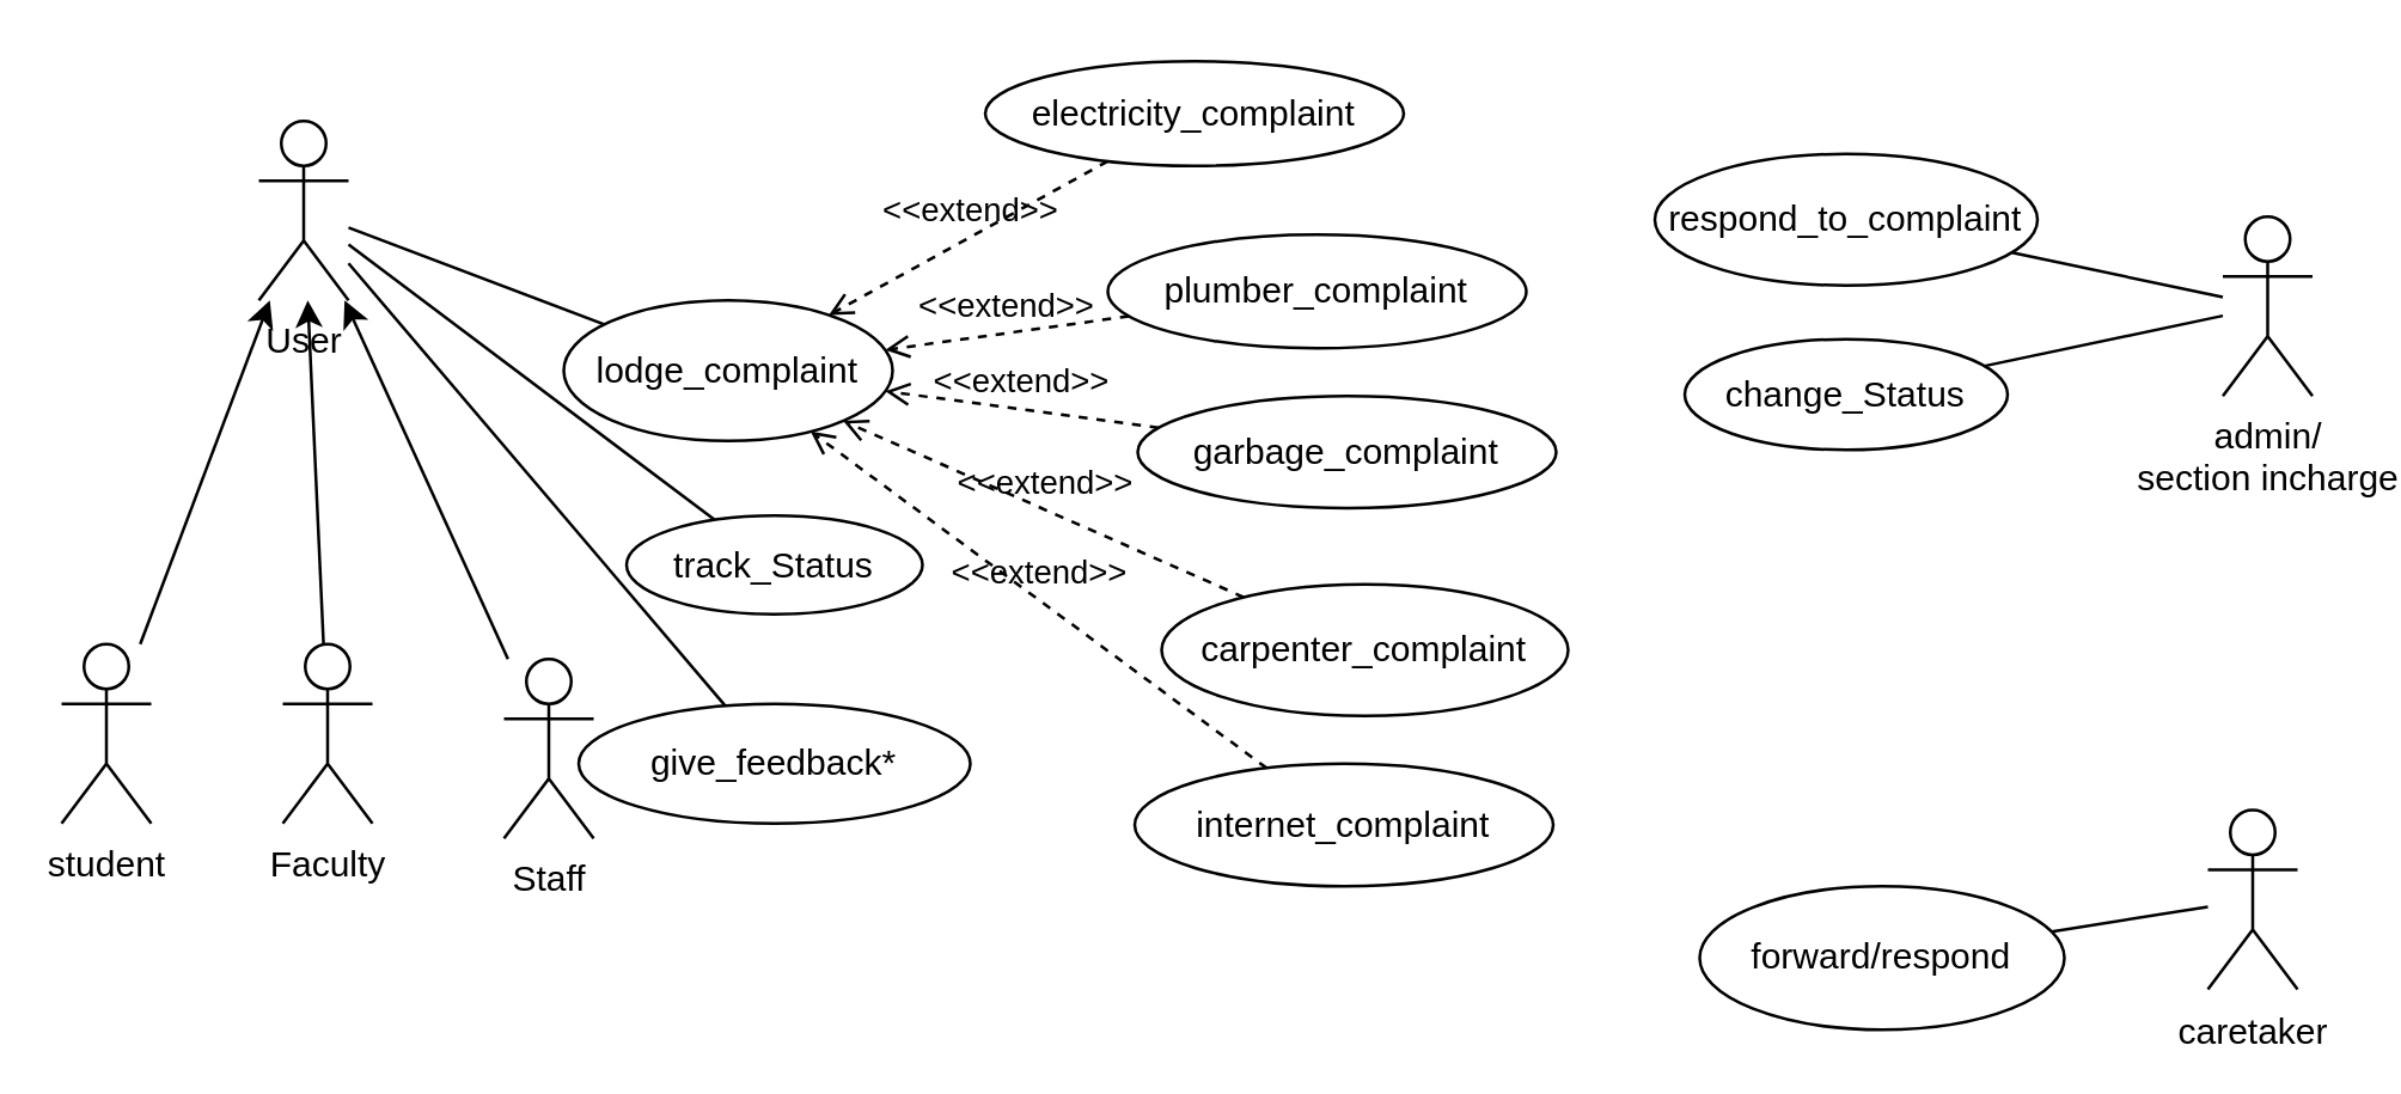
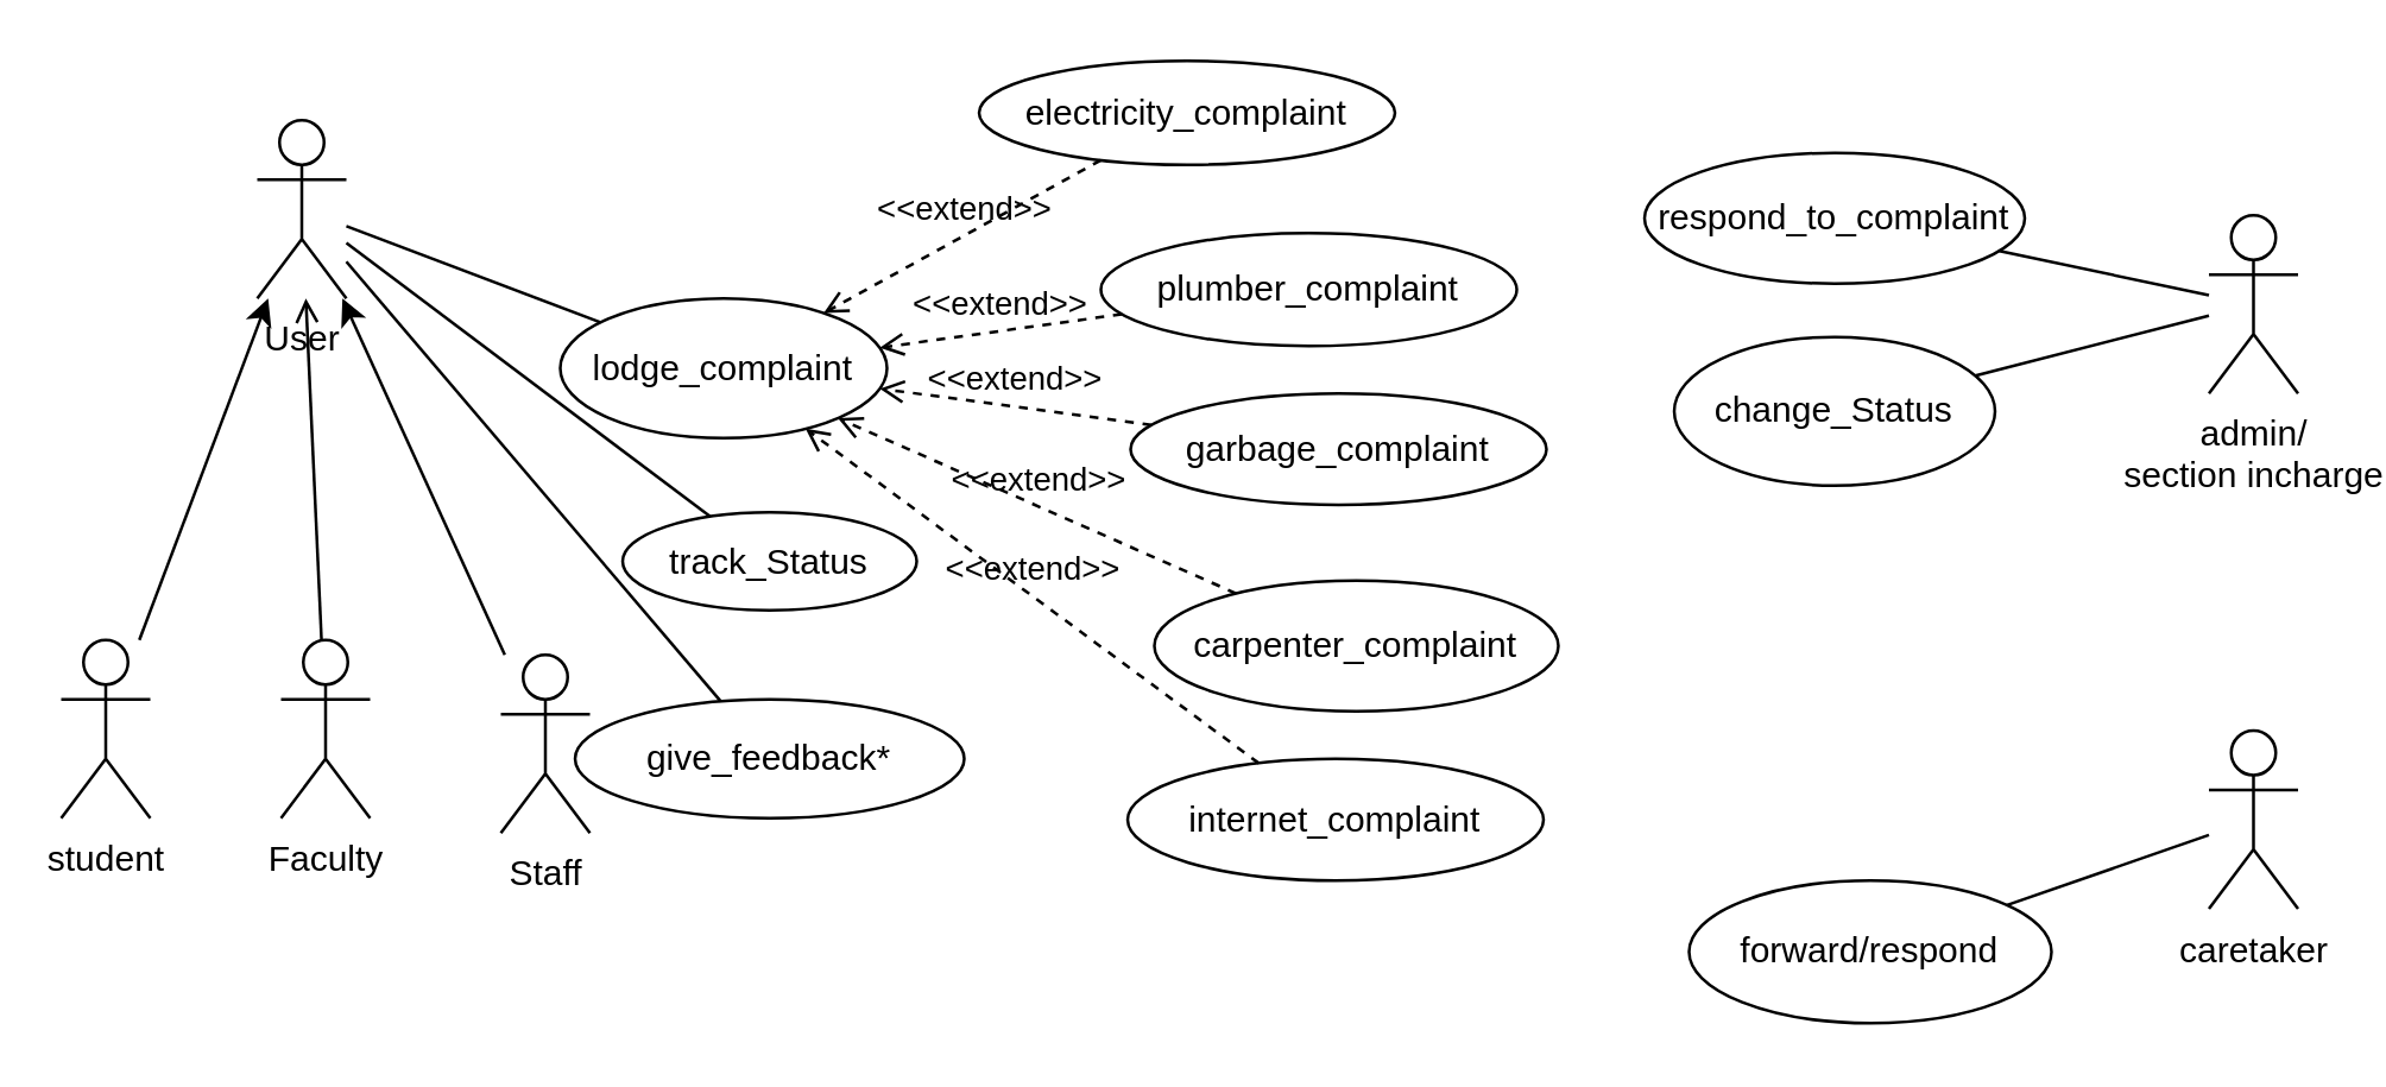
- <mxCell id="8" value="" style="endArrow=classic;html=1;rounded=0;" parent="1" source="5" target="4" edge="1"><mxGeometry width="50" height="50" relative="1" as="geometry"><mxPoint x="246" y="217" as="sourcePoint" /><mxPoint x="296" y="167" as="targetPoint" /></mxGeometry></mxCell>
+ <mxCell id="8" value="" style="endArrow=open;html=1;rounded=0;" parent="1" source="5" target="4" edge="1"><mxGeometry width="50" height="50" relative="1" as="geometry"><mxPoint x="246" y="217" as="sourcePoint" /><mxPoint x="296" y="167" as="targetPoint" /></mxGeometry></mxCell>
- <mxCell id="13" value="change_Status" style="ellipse;whiteSpace=wrap;html=1;" parent="1" vertex="1"><mxGeometry x="563" y="113" width="108" height="37" as="geometry" /></mxCell>
+ <mxCell id="13" value="change_Status" style="ellipse;whiteSpace=wrap;html=1;" parent="1" vertex="1"><mxGeometry x="563" y="113" width="108" height="50" as="geometry" /></mxCell>
- <mxCell id="30" value="caretaker" style="shape=umlActor;verticalLabelPosition=bottom;verticalAlign=top;html=1;outlineConnect=0;" vertex="1" parent="1"><mxGeometry x="738" y="270.5" width="30" height="60" as="geometry" /></mxCell>
+ <mxCell id="30" value="caretaker" style="shape=umlActor;verticalLabelPosition=bottom;verticalAlign=top;html=1;outlineConnect=0;" vertex="1" parent="1"><mxGeometry x="743" y="245.5" width="30" height="60" as="geometry" /></mxCell>
